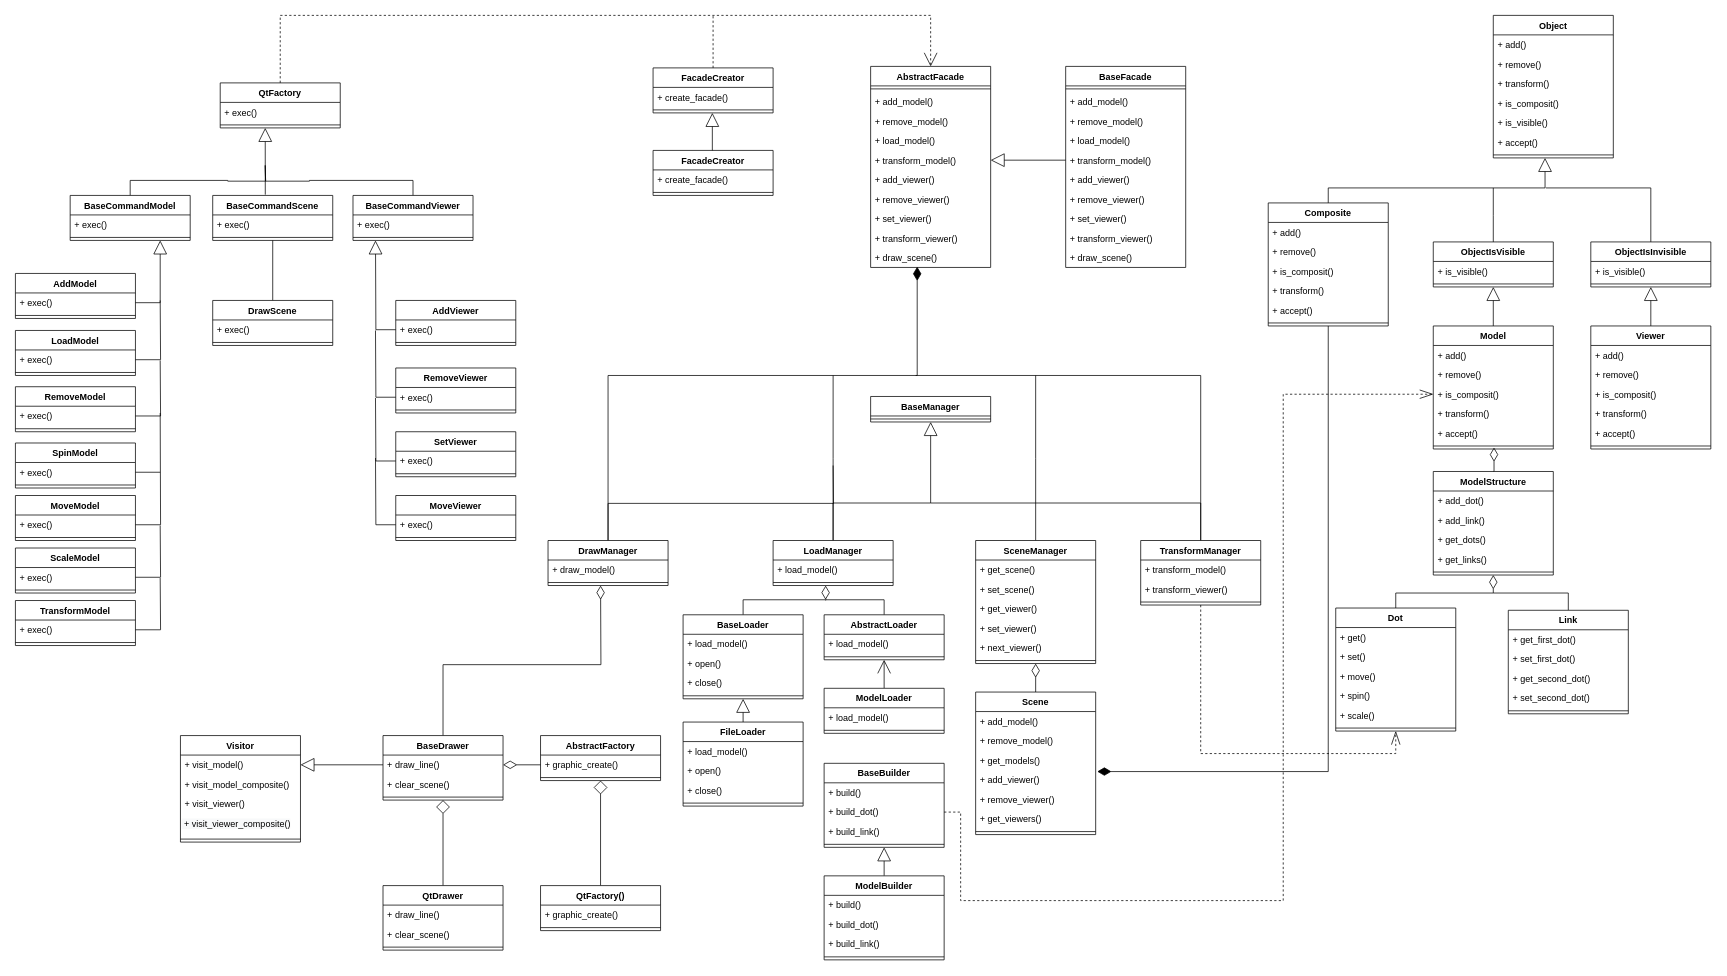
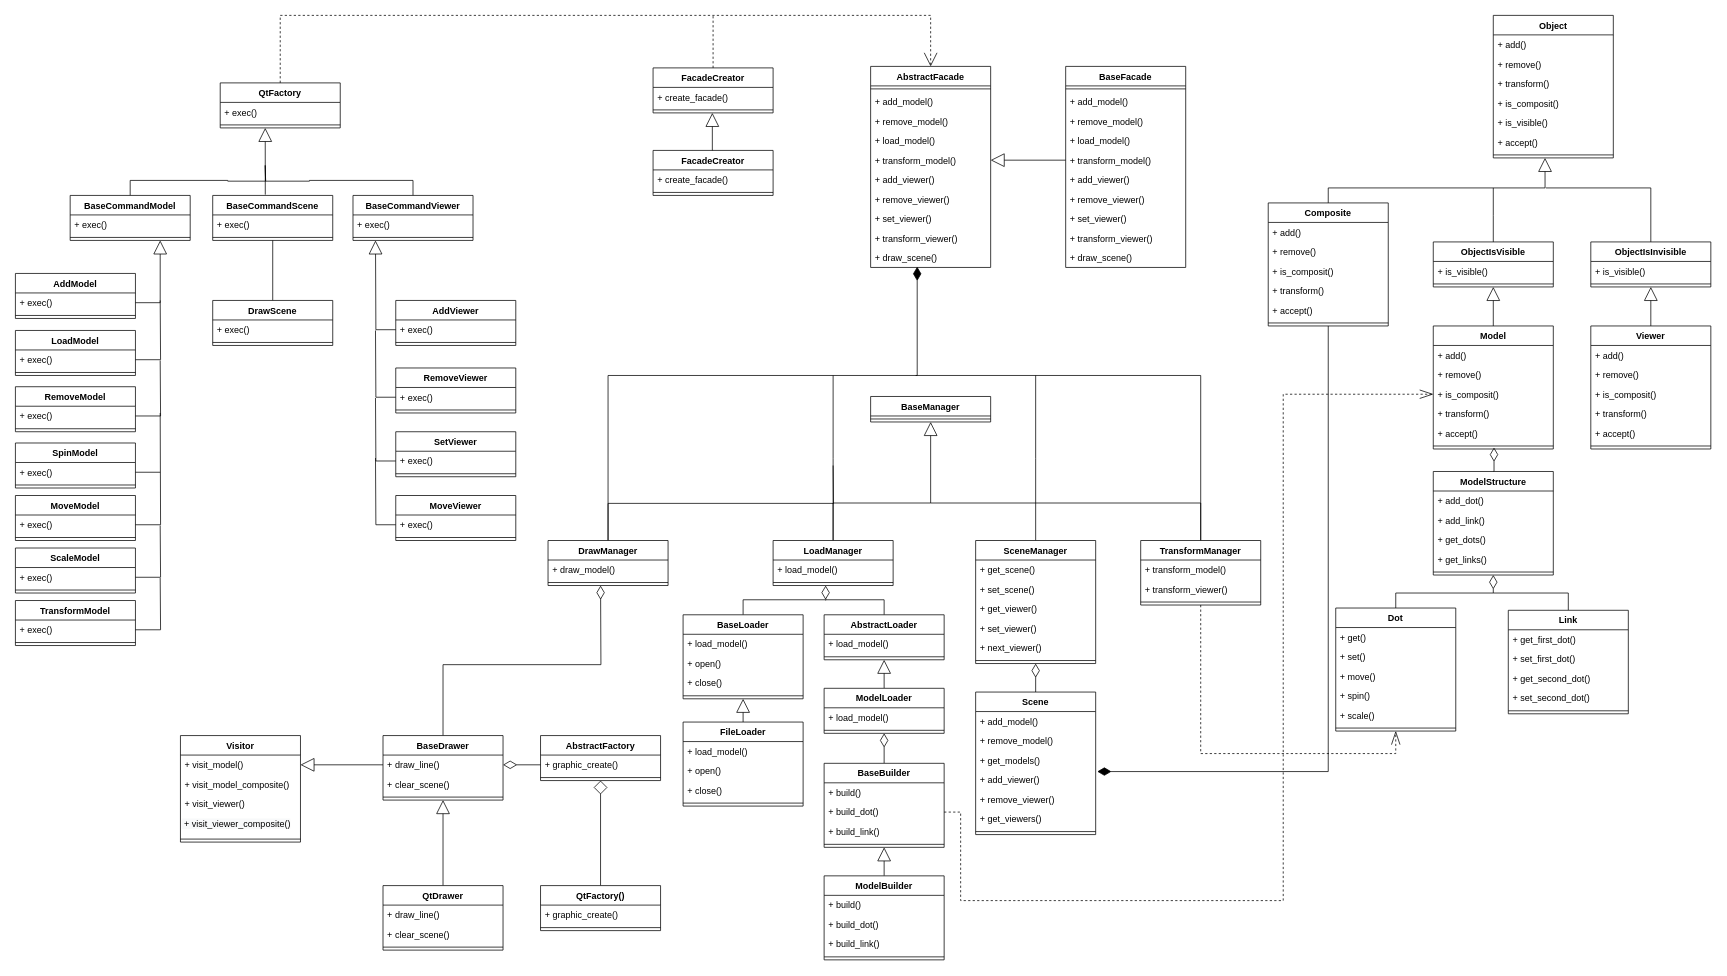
- <mxCell id="169" style="edgeStyle=orthogonalEdgeStyle;rounded=0;orthogonalLoop=1;jettySize=auto;html=1;exitX=0.5;exitY=0;exitDx=0;exitDy=0;entryX=0.5;entryY=1;entryDx=0;entryDy=0;endArrow=open;endFill=0;endSize=16;strokeWidth=1;" edge="1" parent="1" source="170" target="166"><mxGeometry relative="1" as="geometry" /></mxCell>
+ <mxCell id="169" style="edgeStyle=orthogonalEdgeStyle;rounded=0;orthogonalLoop=1;jettySize=auto;html=1;exitX=0.5;exitY=0;exitDx=0;exitDy=0;entryX=0.5;entryY=1;entryDx=0;entryDy=0;endArrow=block;endFill=0;endSize=16;strokeWidth=1;" edge="1" parent="1" source="170" target="166"><mxGeometry relative="1" as="geometry" /></mxCell>
+ <mxCell id="173" style="edgeStyle=orthogonalEdgeStyle;rounded=0;orthogonalLoop=1;jettySize=auto;html=1;exitX=0.5;exitY=0;exitDx=0;exitDy=0;entryX=0.5;entryY=1;entryDx=0;entryDy=0;endArrow=diamondThin;endFill=0;endSize=16;strokeWidth=1;" edge="1" parent="1" source="174" target="170"><mxGeometry relative="1" as="geometry" /></mxCell>
- <mxCell id="207" style="edgeStyle=orthogonalEdgeStyle;rounded=0;orthogonalLoop=1;jettySize=auto;html=1;exitX=0.5;exitY=0;exitDx=0;exitDy=0;entryX=0.5;entryY=1;entryDx=0;entryDy=0;endArrow=diamond;endFill=0;endSize=16;strokeWidth=1;" edge="1" parent="1" source="208" target="203"><mxGeometry relative="1" as="geometry" /></mxCell>
+ <mxCell id="207" style="edgeStyle=orthogonalEdgeStyle;rounded=0;orthogonalLoop=1;jettySize=auto;html=1;exitX=0.5;exitY=0;exitDx=0;exitDy=0;entryX=0.5;entryY=1;entryDx=0;entryDy=0;endArrow=block;endFill=0;endSize=16;strokeWidth=1;" edge="1" parent="1" source="208" target="203"><mxGeometry relative="1" as="geometry" /></mxCell>
